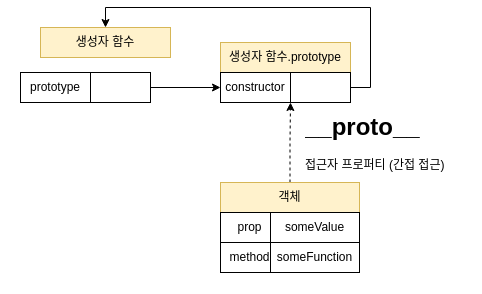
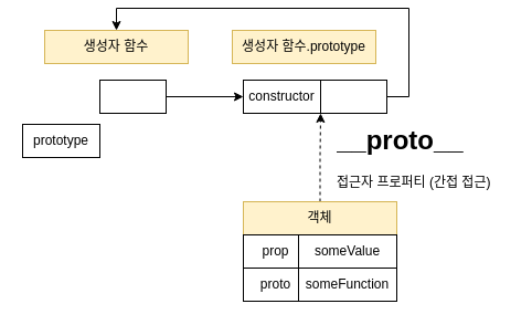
- <mxCell id="6" value="생성자 함수.prototype" style="rounded=0;whiteSpace=wrap;html=1;fillColor=#fff2cc;strokeColor=#d6b656;" vertex="1" parent="1"><mxGeometry x="220" y="35" width="130" height="30" as="geometry" /></mxCell>
+ <mxCell id="6" value="생성자 함수.prototype" style="rounded=0;whiteSpace=wrap;html=1;fillColor=#fff2cc;strokeColor=#d6b656;" vertex="1" parent="1"><mxGeometry x="210" y="20" width="130" height="30" as="geometry" /></mxCell>
- <mxCell id="3" value="prototype" style="rounded=0;whiteSpace=wrap;html=1;" vertex="1" parent="1"><mxGeometry x="20" y="65" width="70" height="30" as="geometry" /></mxCell>
+ <mxCell id="3" value="prototype" style="rounded=0;whiteSpace=wrap;html=1;" vertex="1" parent="1"><mxGeometry x="20" y="105" width="70" height="30" as="geometry" /></mxCell>
- <mxCell id="14" value="method" style="rounded=0;whiteSpace=wrap;html=1;" vertex="1" parent="1"><mxGeometry x="220" y="235" width="59" height="30" as="geometry" /></mxCell>
+ <mxCell id="14" value="proto" style="rounded=0;whiteSpace=wrap;html=1;" vertex="1" parent="1"><mxGeometry x="220" y="235" width="59" height="30" as="geometry" /></mxCell>
